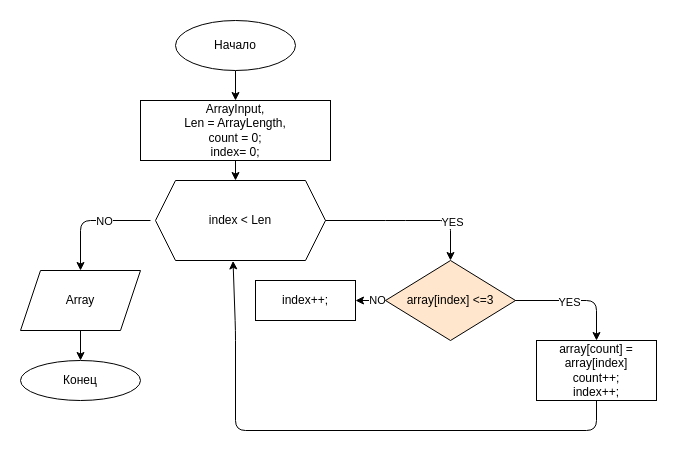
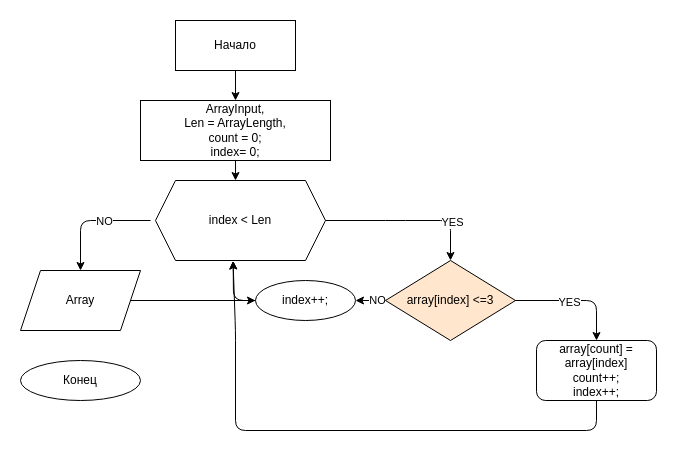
- <mxCell id="3" value="Начало" style="ellipse;whiteSpace=wrap;html=1;" vertex="1" parent="1"><mxGeometry x="175" y="20" width="120" height="50" as="geometry" /></mxCell>
+ <mxCell id="3" value="Начало" style="whiteSpace=wrap;html=1;rounded=0;" vertex="1" parent="1"><mxGeometry x="175" y="20" width="120" height="50" as="geometry" /></mxCell>
+ <mxCell id="21" style="edgeStyle=none;html=1;exitX=0;exitY=0.5;exitDx=0;exitDy=0;entryX=0.457;entryY=1.006;entryDx=0;entryDy=0;entryPerimeter=0;" edge="1" parent="1" source="22" target="20"><mxGeometry relative="1" as="geometry"><Array as="points"><mxPoint x="233" y="300" /></Array></mxGeometry></mxCell>
- <mxCell id="22" value="index++;" style="rounded=0;whiteSpace=wrap;html=1;" vertex="1" parent="1"><mxGeometry x="255" y="280" width="100" height="40" as="geometry" /></mxCell>
+ <mxCell id="22" value="index++;" style="ellipse;whiteSpace=wrap;html=1;" vertex="1" parent="1"><mxGeometry x="255" y="280" width="100" height="40" as="geometry" /></mxCell>
- <mxCell id="17" value="" style="edgeStyle=none;html=1;" edge="1" parent="1" source="18" target="19"><mxGeometry relative="1" as="geometry" /></mxCell>
+ <mxCell id="17" value="" style="edgeStyle=none;html=1;" edge="1" parent="1" source="18" target="22"><mxGeometry relative="1" as="geometry" /></mxCell>
- <mxCell id="16" value="array[count] = array[index]&lt;br&gt;count++;&lt;br&gt;index++;" style="rounded=0;whiteSpace=wrap;html=1;" vertex="1" parent="1"><mxGeometry x="536" y="340" width="120" height="60" as="geometry" /></mxCell>
+ <mxCell id="16" value="array[count] = array[index]&lt;br&gt;count++;&lt;br&gt;index++;" style="whiteSpace=wrap;html=1;rounded=1;" vertex="1" parent="1"><mxGeometry x="536" y="340" width="120" height="60" as="geometry" /></mxCell>
